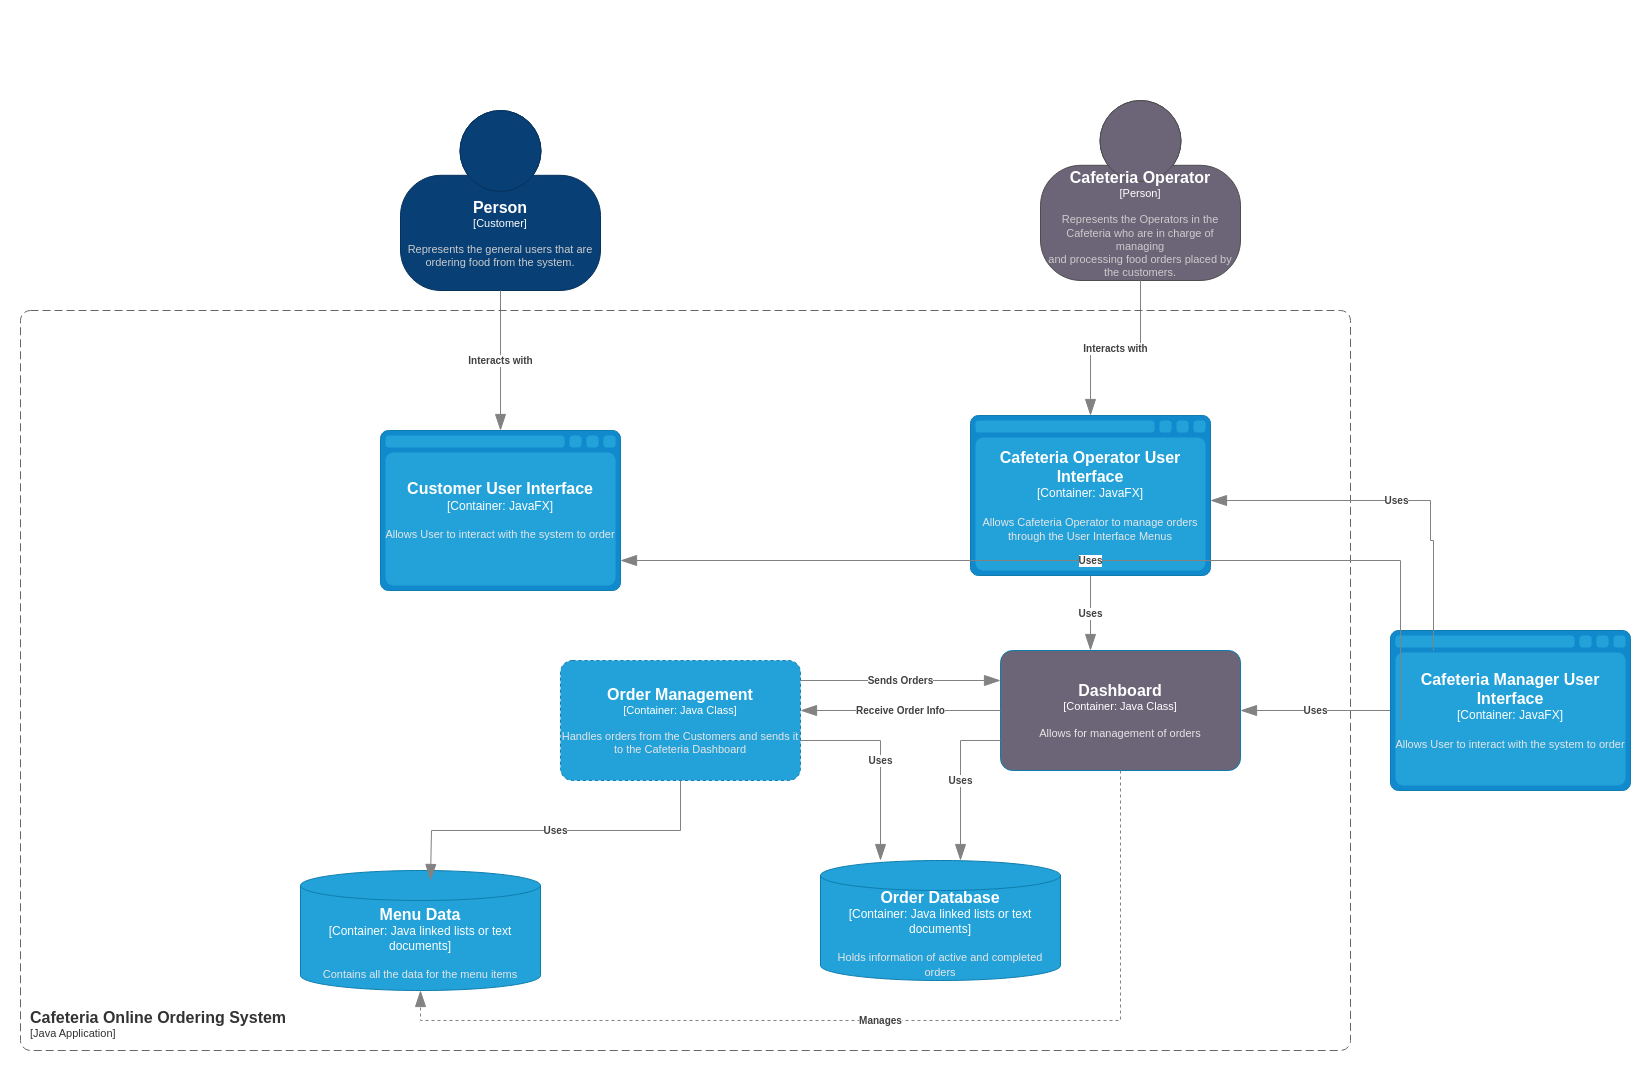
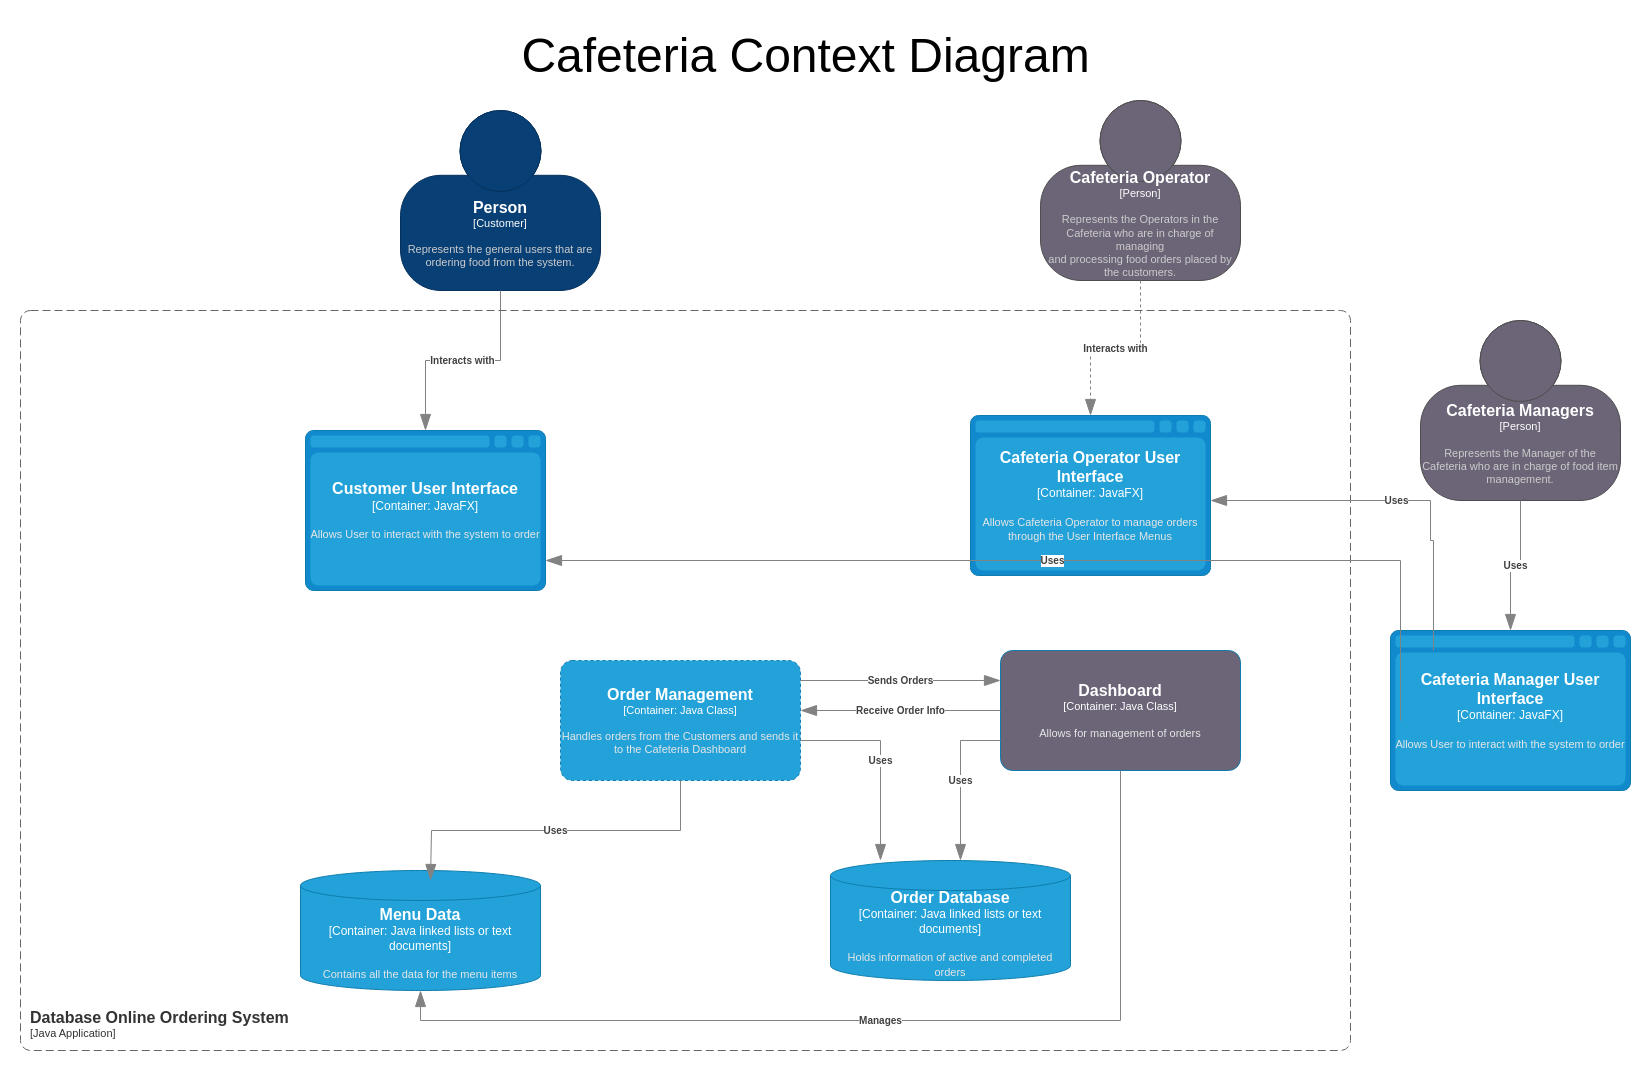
+ <mxCell id="19" value="&lt;font style=&quot;font-size: 48px;&quot;&gt;Cafeteria Context Diagram&lt;/font&gt;" style="text;html=1;align=center;verticalAlign=middle;resizable=0;points=[];autosize=1;strokeColor=none;fillColor=none;" parent="1" vertex="1"><mxGeometry x="510" y="20" width="590" height="70" as="geometry" /></mxCell>
- <mxCell id="15" value="&lt;div style=&quot;text-align: left&quot;&gt;&lt;div style=&quot;text-align: center&quot;&gt;&lt;b&gt;Interacts with&lt;/b&gt;&lt;/div&gt;" style="endArrow=blockThin;html=1;fontSize=10;fontColor=#404040;strokeWidth=1;endFill=1;strokeColor=#828282;elbow=vertical;metaEdit=1;endSize=14;startSize=14;jumpStyle=arc;jumpSize=16;rounded=0;edgeStyle=orthogonalEdgeStyle;" parent="1" source="9" target="8" edge="1"><mxGeometry width="240" relative="1" as="geometry"><mxPoint x="510" y="300" as="sourcePoint" /><mxPoint x="510" y="430" as="targetPoint" /></mxGeometry></mxCell>
+ <mxCell id="15" value="&lt;div style=&quot;text-align: left&quot;&gt;&lt;div style=&quot;text-align: center&quot;&gt;&lt;b&gt;Interacts with&lt;/b&gt;&lt;/div&gt;" style="endArrow=blockThin;html=1;fontSize=10;fontColor=#404040;strokeWidth=1;endFill=1;strokeColor=#828282;elbow=vertical;metaEdit=1;endSize=14;startSize=14;jumpStyle=arc;jumpSize=16;rounded=0;edgeStyle=orthogonalEdgeStyle;dashed=1;" parent="1" source="9" target="8" edge="1"><mxGeometry width="240" relative="1" as="geometry"><mxPoint x="510" y="300" as="sourcePoint" /><mxPoint x="510" y="430" as="targetPoint" /></mxGeometry></mxCell>
+ <mxCell id="14" value="&lt;font style=&quot;font-size: 16px&quot;&gt;&lt;b&gt;Cafeteria Managers&lt;/b&gt;&lt;/font&gt;&lt;div&gt;[Person]&lt;/div&gt;&lt;br&gt;&lt;div&gt;&lt;font style=&quot;font-size: 11px&quot;&gt;&lt;font color=&quot;#cccccc&quot;&gt;Represents the Manager of the Cafeteria who are in charge of food item&#10;management.&lt;/font&gt;&lt;/div&gt;" style="html=1;fontSize=11;dashed=0;whiteSpace=wrap;fillColor=#6C6477;strokeColor=#4D4D4D;fontColor=#ffffff;shape=mxgraph.c4.person2;align=center;metaEdit=1;points=[[0.5,0,0],[1,0.5,0],[1,0.75,0],[0.75,1,0],[0.5,1,0],[0.25,1,0],[0,0.75,0],[0,0.5,0]];resizable=0;" parent="1" vertex="1"><mxGeometry x="1420" y="320" width="200" height="180" as="geometry" /></mxCell>
- <mxCell id="3" value="&lt;font style=&quot;font-size: 16px&quot;&gt;&lt;b&gt;Customer User Interface&lt;/b&gt;&lt;/font&gt;&lt;div&gt;[Container:&amp;nbsp;JavaFX]&lt;/div&gt;&lt;br&gt;&lt;div&gt;&lt;font style=&quot;font-size: 11px&quot;&gt;&lt;font color=&quot;#E6E6E6&quot;&gt;Allows User to interact with the system to order&lt;/font&gt;&lt;/div&gt;" style="shape=mxgraph.c4.webBrowserContainer2;whiteSpace=wrap;html=1;boundedLbl=1;rounded=0;labelBackgroundColor=none;strokeColor=#118ACD;fillColor=#23A2D9;strokeColor=#118ACD;strokeColor2=#0E7DAD;fontSize=12;fontColor=#ffffff;align=center;metaEdit=1;points=[[0.5,0,0],[1,0.25,0],[1,0.5,0],[1,0.75,0],[0.5,1,0],[0,0.75,0],[0,0.5,0],[0,0.25,0]];resizable=0;" parent="1" vertex="1"><mxGeometry x="380" y="430" width="240" height="160" as="geometry" /></mxCell>
+ <mxCell id="3" value="&lt;font style=&quot;font-size: 16px&quot;&gt;&lt;b&gt;Customer User Interface&lt;/b&gt;&lt;/font&gt;&lt;div&gt;[Container:&amp;nbsp;JavaFX]&lt;/div&gt;&lt;br&gt;&lt;div&gt;&lt;font style=&quot;font-size: 11px&quot;&gt;&lt;font color=&quot;#E6E6E6&quot;&gt;Allows User to interact with the system to order&lt;/font&gt;&lt;/div&gt;" style="shape=mxgraph.c4.webBrowserContainer2;whiteSpace=wrap;html=1;boundedLbl=1;rounded=0;labelBackgroundColor=none;strokeColor=#118ACD;fillColor=#23A2D9;strokeColor=#118ACD;strokeColor2=#0E7DAD;fontSize=12;fontColor=#ffffff;align=center;metaEdit=1;points=[[0.5,0,0],[1,0.25,0],[1,0.5,0],[1,0.75,0],[0.5,1,0],[0,0.75,0],[0,0.5,0],[0,0.25,0]];resizable=0;" parent="1" vertex="1"><mxGeometry x="305" y="430" width="240" height="160" as="geometry" /></mxCell>
+ <mxCell id="22" value="&lt;div style=&quot;text-align: left&quot;&gt;&lt;div style=&quot;text-align: center&quot;&gt;&lt;b&gt;Uses&lt;/b&gt;&lt;/div&gt;" style="endArrow=blockThin;html=1;fontSize=10;fontColor=#404040;strokeWidth=1;endFill=1;strokeColor=#828282;elbow=vertical;metaEdit=1;endSize=14;startSize=14;jumpStyle=arc;jumpSize=16;rounded=0;edgeStyle=orthogonalEdgeStyle;" parent="1" source="14" target="21" edge="1"><mxGeometry width="240" relative="1" as="geometry"><mxPoint x="-60" y="770" as="sourcePoint" /><mxPoint x="40" y="770" as="targetPoint" /><Array as="points" /></mxGeometry></mxCell>
- <mxCell id="13" value="&lt;div style=&quot;text-align: left&quot;&gt;&lt;div style=&quot;text-align: center&quot;&gt;&lt;b&gt;Uses&lt;/b&gt;&lt;/div&gt;" style="endArrow=blockThin;html=1;fontSize=10;fontColor=#404040;strokeWidth=1;endFill=1;strokeColor=#828282;elbow=vertical;metaEdit=1;endSize=14;startSize=14;jumpStyle=arc;jumpSize=16;rounded=0;edgeStyle=orthogonalEdgeStyle;" parent="1" source="8" target="7" edge="1"><mxGeometry width="240" relative="1" as="geometry"><mxPoint x="810" y="730" as="sourcePoint" /><mxPoint x="890" y="870" as="targetPoint" /><Array as="points"><mxPoint x="1140" y="710" /><mxPoint x="1140" y="710" /></Array></mxGeometry></mxCell>
- <mxCell id="16" value="&lt;div style=&quot;text-align: left&quot;&gt;&lt;div style=&quot;text-align: center&quot;&gt;&lt;b&gt;Uses&lt;/b&gt;&lt;/div&gt;" style="endArrow=blockThin;html=1;fontSize=10;fontColor=#404040;strokeWidth=1;endFill=1;strokeColor=#828282;elbow=vertical;metaEdit=1;endSize=14;startSize=14;jumpStyle=arc;jumpSize=16;rounded=0;edgeStyle=orthogonalEdgeStyle;" parent="1" source="21" target="7" edge="1"><mxGeometry width="240" relative="1" as="geometry"><mxPoint x="510" y="300" as="sourcePoint" /><mxPoint x="510" y="430" as="targetPoint" /><Array as="points" /></mxGeometry></mxCell>
- <mxCell id="10" value="&lt;font style=&quot;font-size: 16px&quot;&gt;&lt;b&gt;Order Database&lt;/b&gt;&lt;/font&gt;&lt;div&gt;[Container:&amp;nbsp;Java linked lists or text documents]&lt;/div&gt;&lt;br&gt;&lt;div&gt;&lt;font style=&quot;font-size: 11px&quot;&gt;&lt;font color=&quot;#E6E6E6&quot;&gt;Holds information of active and completed orders&lt;/font&gt;&lt;/div&gt;" style="shape=cylinder3;size=15;whiteSpace=wrap;html=1;boundedLbl=1;rounded=0;labelBackgroundColor=none;fillColor=#23A2D9;fontSize=12;fontColor=#ffffff;align=center;strokeColor=#0E7DAD;metaEdit=1;points=[[0.5,0,0],[1,0.25,0],[1,0.5,0],[1,0.75,0],[0.5,1,0],[0,0.75,0],[0,0.5,0],[0,0.25,0]];resizable=0;" parent="1" vertex="1"><mxGeometry x="820" y="860" width="240" height="120" as="geometry" /></mxCell>
+ <mxCell id="10" value="&lt;font style=&quot;font-size: 16px&quot;&gt;&lt;b&gt;Order Database&lt;/b&gt;&lt;/font&gt;&lt;div&gt;[Container:&amp;nbsp;Java linked lists or text documents]&lt;/div&gt;&lt;br&gt;&lt;div&gt;&lt;font style=&quot;font-size: 11px&quot;&gt;&lt;font color=&quot;#E6E6E6&quot;&gt;Holds information of active and completed orders&lt;/font&gt;&lt;/div&gt;" style="shape=cylinder3;size=15;whiteSpace=wrap;html=1;boundedLbl=1;rounded=0;labelBackgroundColor=none;fillColor=#23A2D9;fontSize=12;fontColor=#ffffff;align=center;strokeColor=#0E7DAD;metaEdit=1;points=[[0.5,0,0],[1,0.25,0],[1,0.5,0],[1,0.75,0],[0.5,1,0],[0,0.75,0],[0,0.5,0],[0,0.25,0]];resizable=0;" parent="1" vertex="1"><mxGeometry x="830" y="860" width="240" height="120" as="geometry" /></mxCell>
- <mxCell id="18" value="&lt;div style=&quot;text-align: left&quot;&gt;&lt;div style=&quot;text-align: center&quot;&gt;&lt;b&gt;Manages&lt;/b&gt;&lt;/div&gt;" style="endArrow=blockThin;html=1;fontSize=10;fontColor=#404040;strokeWidth=1;endFill=1;strokeColor=#828282;elbow=vertical;metaEdit=1;endSize=14;startSize=14;jumpStyle=arc;jumpSize=16;rounded=0;edgeStyle=orthogonalEdgeStyle;dashed=1;" parent="1" source="7" target="6" edge="1"><mxGeometry width="240" relative="1" as="geometry"><mxPoint x="1210" y="1010" as="sourcePoint" /><mxPoint x="650.029" y="1169.94" as="targetPoint" /><Array as="points"><mxPoint x="1120" y="1020" /><mxPoint x="420" y="1020" /></Array></mxGeometry></mxCell>
+ <mxCell id="18" value="&lt;div style=&quot;text-align: left&quot;&gt;&lt;div style=&quot;text-align: center&quot;&gt;&lt;b&gt;Manages&lt;/b&gt;&lt;/div&gt;" style="endArrow=blockThin;html=1;fontSize=10;fontColor=#404040;strokeWidth=1;endFill=1;strokeColor=#828282;elbow=vertical;metaEdit=1;endSize=14;startSize=14;jumpStyle=arc;jumpSize=16;rounded=0;edgeStyle=orthogonalEdgeStyle;" parent="1" source="7" target="6" edge="1"><mxGeometry width="240" relative="1" as="geometry"><mxPoint x="1210" y="1010" as="sourcePoint" /><mxPoint x="650.029" y="1169.94" as="targetPoint" /><Array as="points"><mxPoint x="1120" y="1020" /><mxPoint x="420" y="1020" /></Array></mxGeometry></mxCell>
- <mxCell id="20" value="&lt;font style=&quot;font-size: 16px&quot;&gt;&lt;b&gt;&lt;div style=&quot;text-align: left&quot;&gt;Cafeteria Online Ordering System&lt;/div&gt;&lt;/b&gt;&lt;/font&gt;&lt;div style=&quot;text-align: left&quot;&gt;[Java Application]&lt;/div&gt;" style="rounded=1;fontSize=11;whiteSpace=wrap;html=1;dashed=1;arcSize=20;fillColor=none;strokeColor=#666666;fontColor=#333333;labelBackgroundColor=none;align=left;verticalAlign=bottom;labelBorderColor=none;spacingTop=0;spacing=10;dashPattern=8 4;metaEdit=1;rotatable=0;perimeter=rectanglePerimeter;noLabel=0;labelPadding=0;allowArrows=0;connectable=0;expand=0;recursiveResize=0;editable=1;pointerEvents=0;absoluteArcSize=1;points=[[0.25,0,0],[0.5,0,0],[0.75,0,0],[1,0.25,0],[1,0.5,0],[1,0.75,0],[0.75,1,0],[0.5,1,0],[0.25,1,0],[0,0.75,0],[0,0.5,0],[0,0.25,0]];" parent="1" vertex="1"><mxGeometry x="20" y="310" width="1330" height="740" as="geometry" /></mxCell>
+ <mxCell id="20" value="&lt;font style=&quot;font-size: 16px&quot;&gt;&lt;b&gt;&lt;div style=&quot;text-align: left&quot;&gt;Database Online Ordering System&lt;/div&gt;&lt;/b&gt;&lt;/font&gt;&lt;div style=&quot;text-align: left&quot;&gt;[Java Application]&lt;/div&gt;" style="rounded=1;fontSize=11;whiteSpace=wrap;html=1;dashed=1;arcSize=20;fillColor=none;strokeColor=#666666;fontColor=#333333;labelBackgroundColor=none;align=left;verticalAlign=bottom;labelBorderColor=none;spacingTop=0;spacing=10;dashPattern=8 4;metaEdit=1;rotatable=0;perimeter=rectanglePerimeter;noLabel=0;labelPadding=0;allowArrows=0;connectable=0;expand=0;recursiveResize=0;editable=1;pointerEvents=0;absoluteArcSize=1;points=[[0.25,0,0],[0.5,0,0],[0.75,0,0],[1,0.25,0],[1,0.5,0],[1,0.75,0],[0.75,1,0],[0.5,1,0],[0.25,1,0],[0,0.75,0],[0,0.5,0],[0,0.25,0]];" parent="1" vertex="1"><mxGeometry x="20" y="310" width="1330" height="740" as="geometry" /></mxCell>
